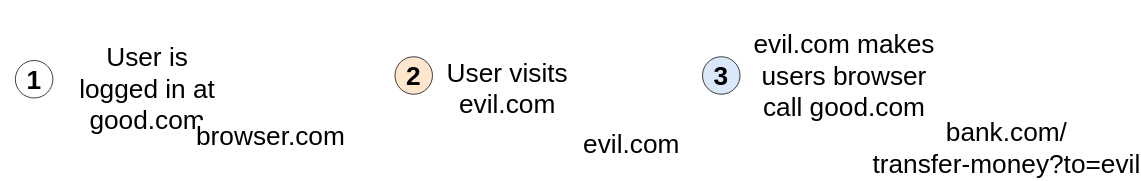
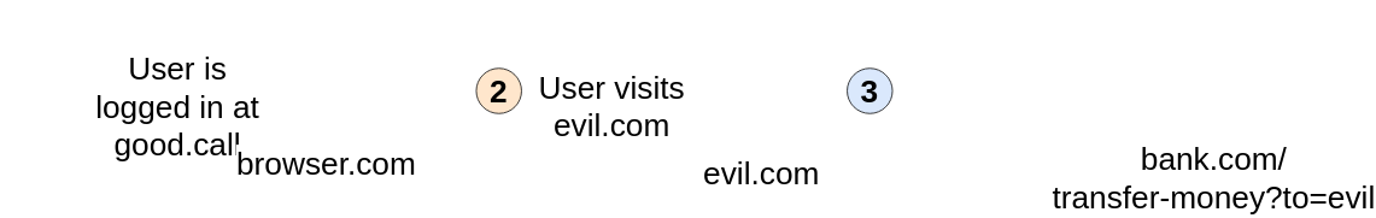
- <mxCell id="10" value="evil.com makes users browser call good.com" style="text;html=1;strokeColor=none;fillColor=none;align=center;verticalAlign=middle;whiteSpace=wrap;rounded=0;fontSize=35;" vertex="1" parent="1"><mxGeometry x="1000" y="20" width="250" height="160" as="geometry" /></mxCell>
- <mxCell id="2" value="1" style="ellipse;whiteSpace=wrap;html=1;aspect=fixed;fontSize=35;fontStyle=1" vertex="1" parent="1"><mxGeometry x="20" y="80" width="50" height="50" as="geometry" /></mxCell>
- <mxCell id="3" value="User is logged in at good.com" style="text;html=1;strokeColor=none;fillColor=none;align=center;verticalAlign=middle;whiteSpace=wrap;rounded=0;fontSize=35;" vertex="1" parent="1"><mxGeometry x="96" y="35" width="200" height="163" as="geometry" /></mxCell>
+ <mxCell id="3" value="User is logged in at good.call" style="text;html=1;strokeColor=none;fillColor=none;align=center;verticalAlign=middle;whiteSpace=wrap;rounded=0;fontSize=35;" vertex="1" parent="1"><mxGeometry x="96" y="35" width="200" height="163" as="geometry" /></mxCell>
